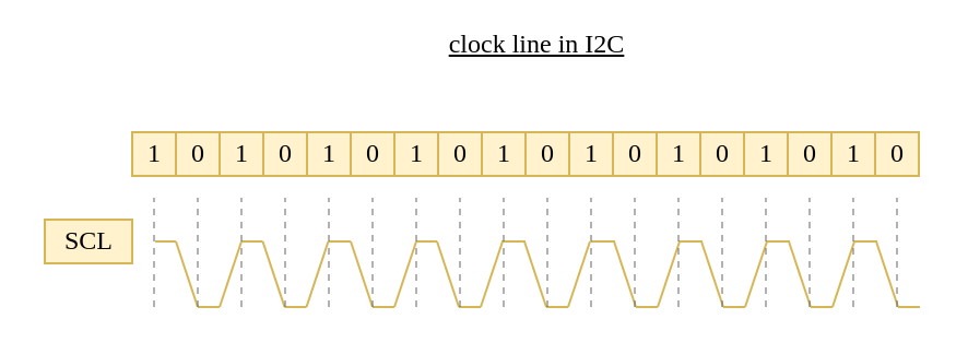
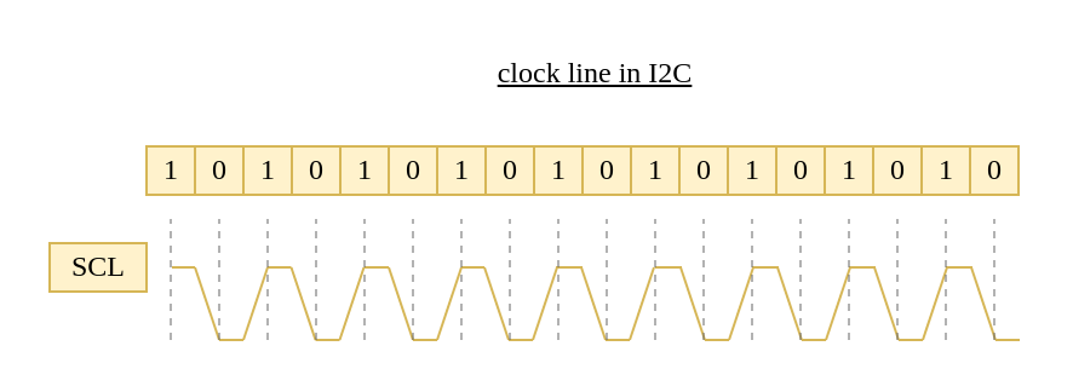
- <mxCell id="2" value="clock line in I2C" style="text;html=1;align=center;verticalAlign=middle;resizable=0;points=[];autosize=1;fontFamily=Hack;fontColor=#000000;fontStyle=4" parent="1" vertex="1"><mxGeometry x="175" y="10" width="140" height="20" as="geometry" /></mxCell>
+ <mxCell id="2" value="clock line in I2C" style="text;html=1;align=center;verticalAlign=middle;resizable=0;points=[];autosize=1;fontFamily=Hack;fontColor=#000000;fontStyle=4" parent="1" vertex="1"><mxGeometry x="175" y="20" width="140" height="20" as="geometry" /></mxCell>
